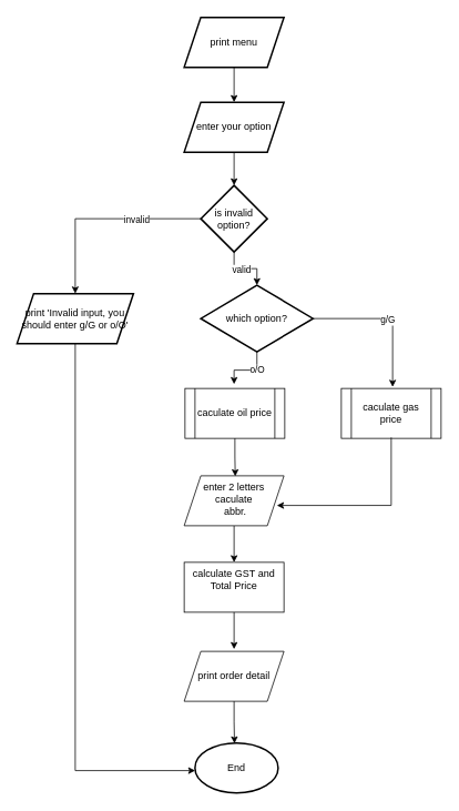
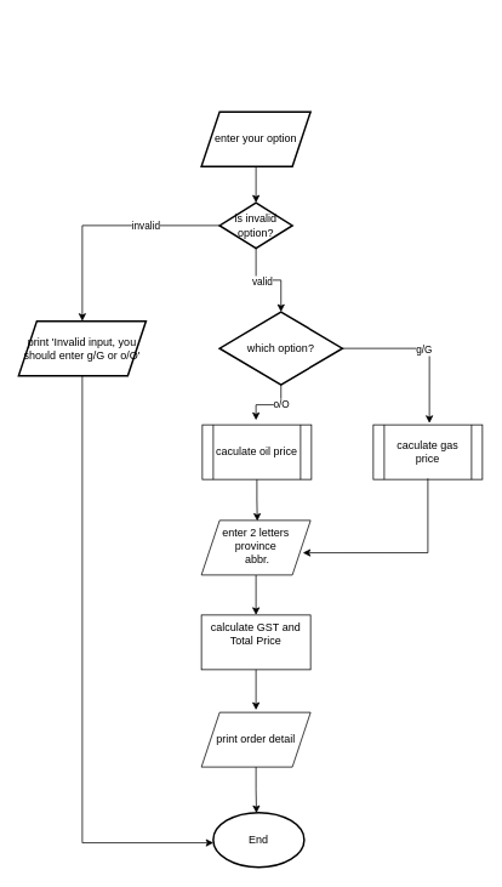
- <mxCell id="3" value="print menu" style="shape=parallelogram;perimeter=parallelogramPerimeter;whiteSpace=wrap;html=1;fixedSize=1;strokeWidth=2;" parent="1" vertex="1"><mxGeometry x="221" y="20" width="120" height="60" as="geometry" /></mxCell>
- <mxCell id="2" value="" style="edgeStyle=orthogonalEdgeStyle;rounded=0;orthogonalLoop=1;jettySize=auto;html=1;" parent="1" source="3" target="5" edge="1"><mxGeometry relative="1" as="geometry" /></mxCell>
- <mxCell id="10" value="is invalid option?" style="rhombus;whiteSpace=wrap;html=1;strokeWidth=2;" parent="1" vertex="1"><mxGeometry x="241" y="222" width="80" height="80" as="geometry" /></mxCell>
+ <mxCell id="10" value="is invalid option?" style="rhombus;whiteSpace=wrap;html=1;strokeWidth=2;" parent="1" vertex="1"><mxGeometry x="241" y="222" width="80" height="50" as="geometry" /></mxCell>
- <mxCell id="16" value="&lt;div&gt;enter 2 letters caculate&lt;/div&gt;&lt;div&gt;&amp;nbsp;abbr.&lt;br&gt;&lt;/div&gt;" style="shape=parallelogram;perimeter=parallelogramPerimeter;whiteSpace=wrap;html=1;fixedSize=1;verticalAlign=top;" parent="1" vertex="1"><mxGeometry x="221" y="571" width="120" height="60" as="geometry" /></mxCell>
+ <mxCell id="16" value="&lt;div&gt;enter 2 letters province&lt;/div&gt;&lt;div&gt;&amp;nbsp;abbr.&lt;br&gt;&lt;/div&gt;" style="shape=parallelogram;perimeter=parallelogramPerimeter;whiteSpace=wrap;html=1;fixedSize=1;verticalAlign=top;" parent="1" vertex="1"><mxGeometry x="221" y="571" width="120" height="60" as="geometry" /></mxCell>
